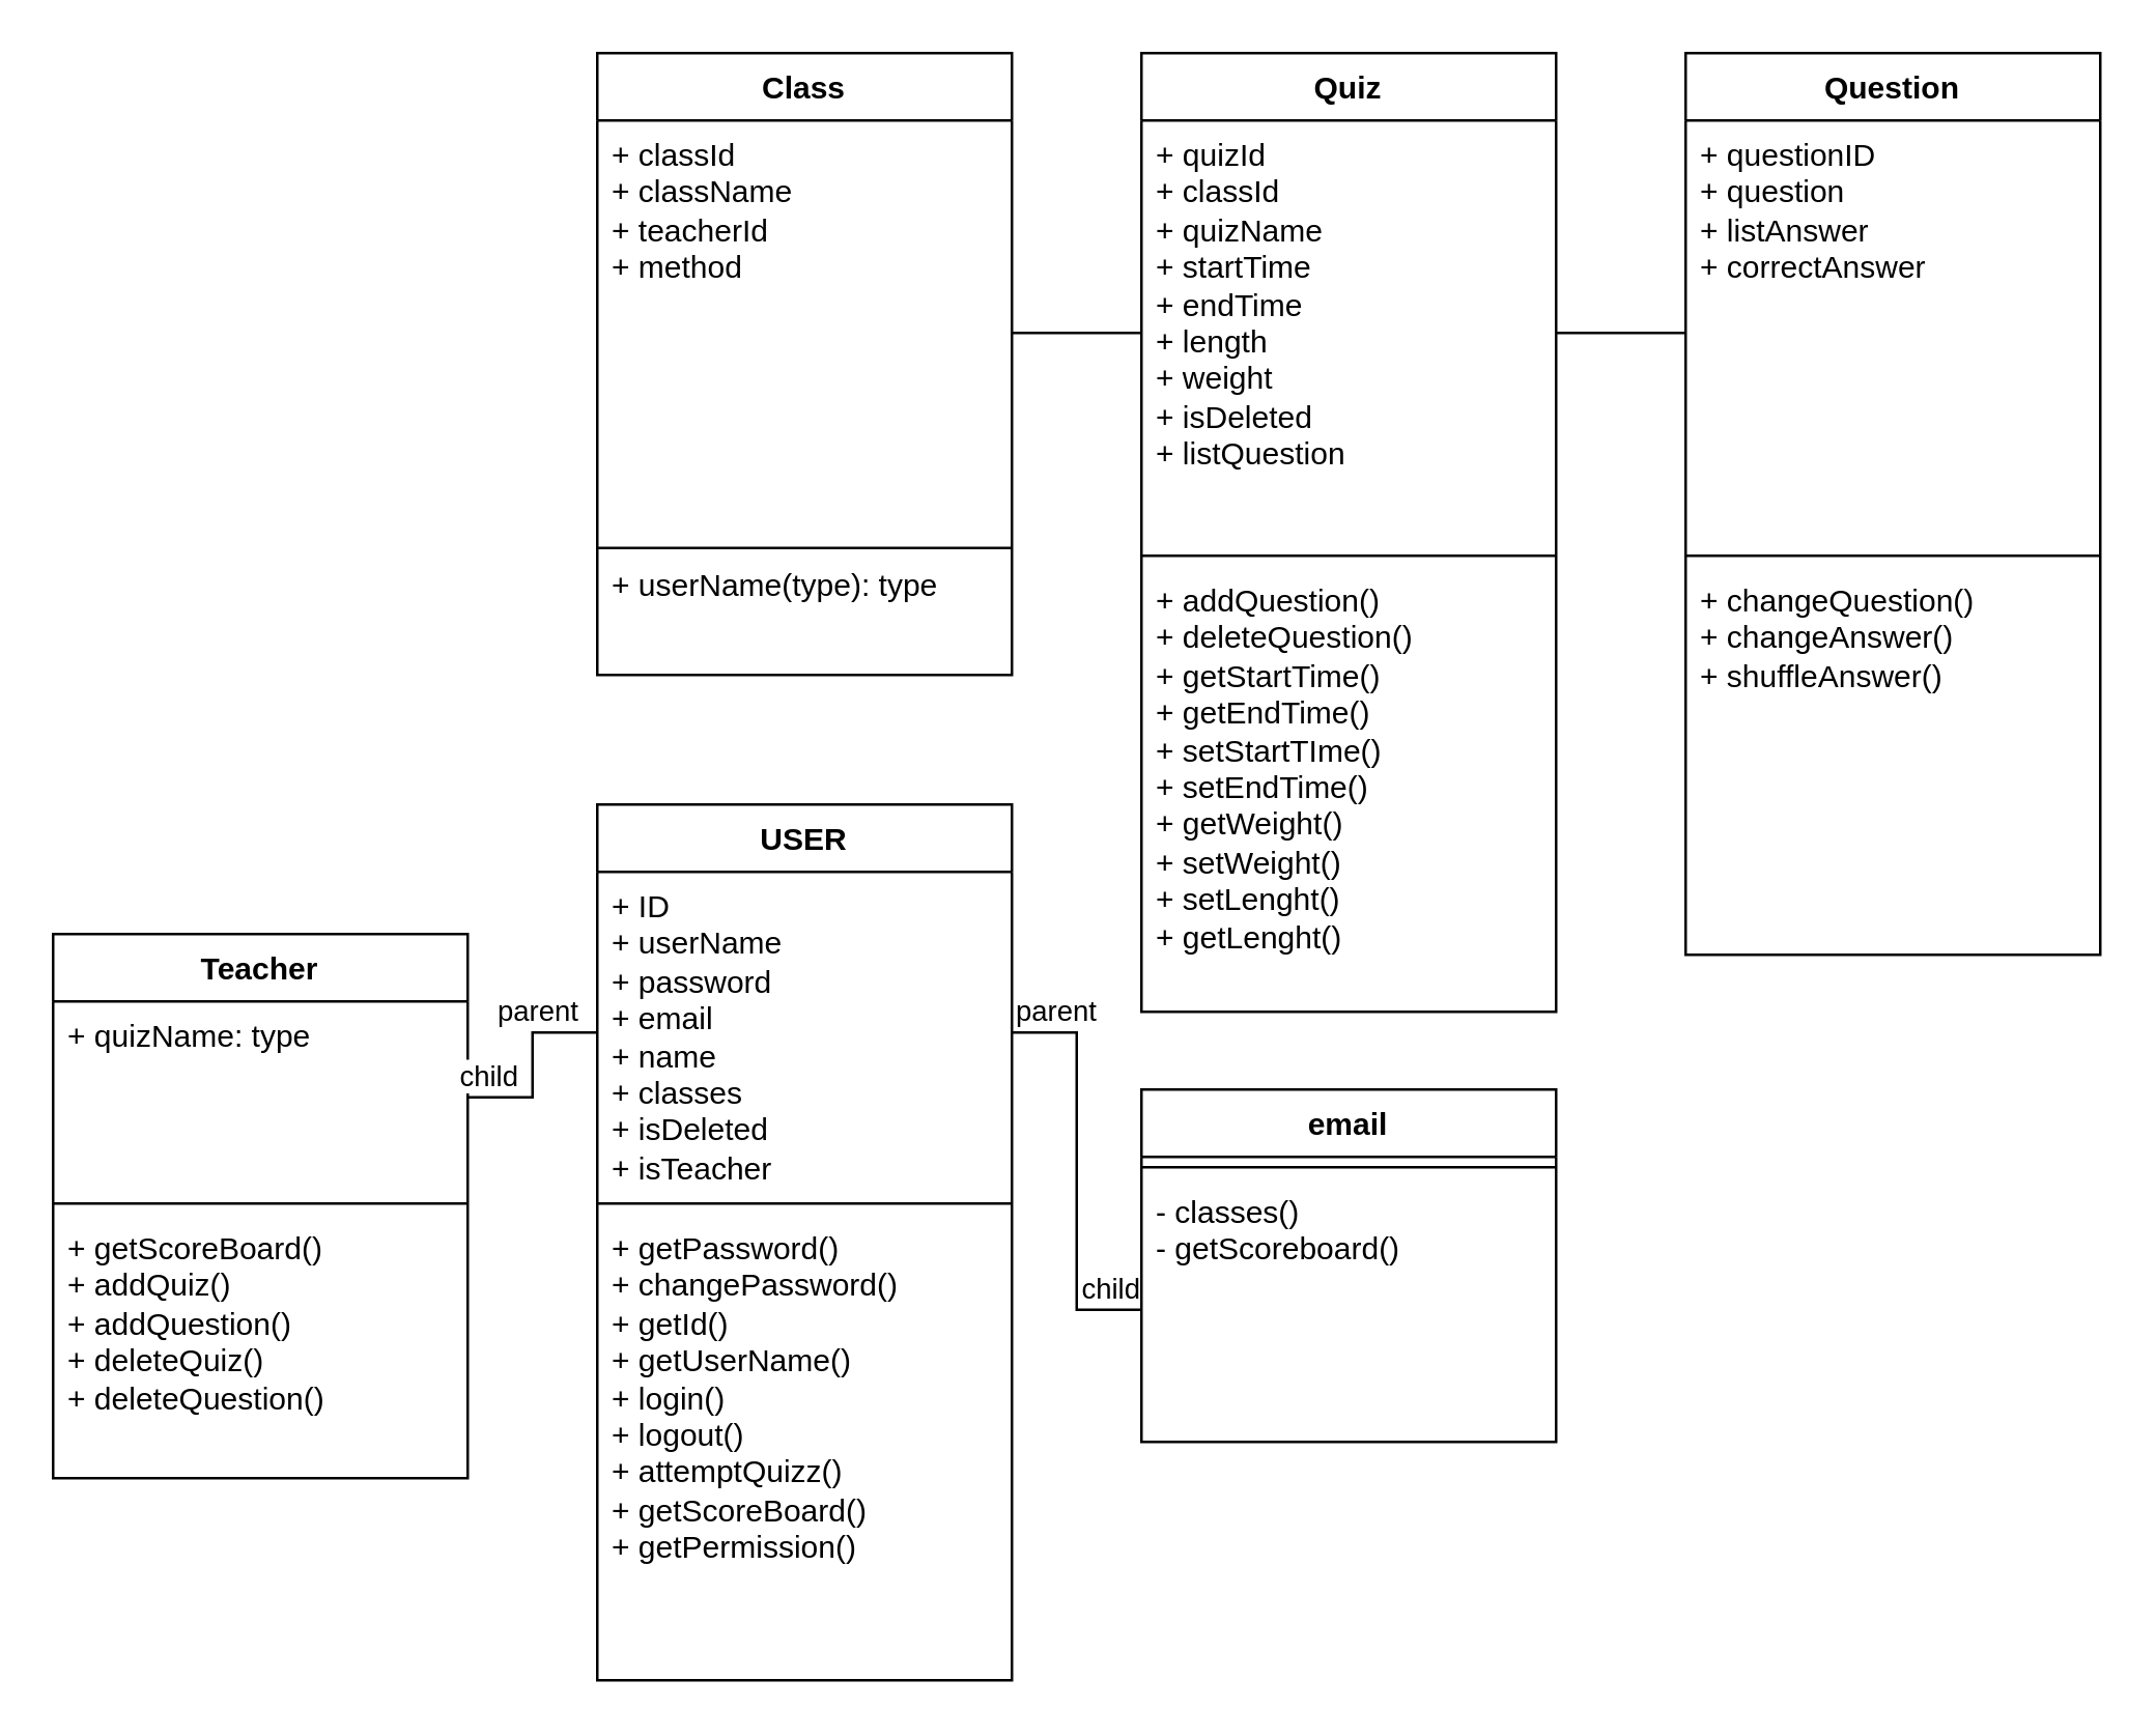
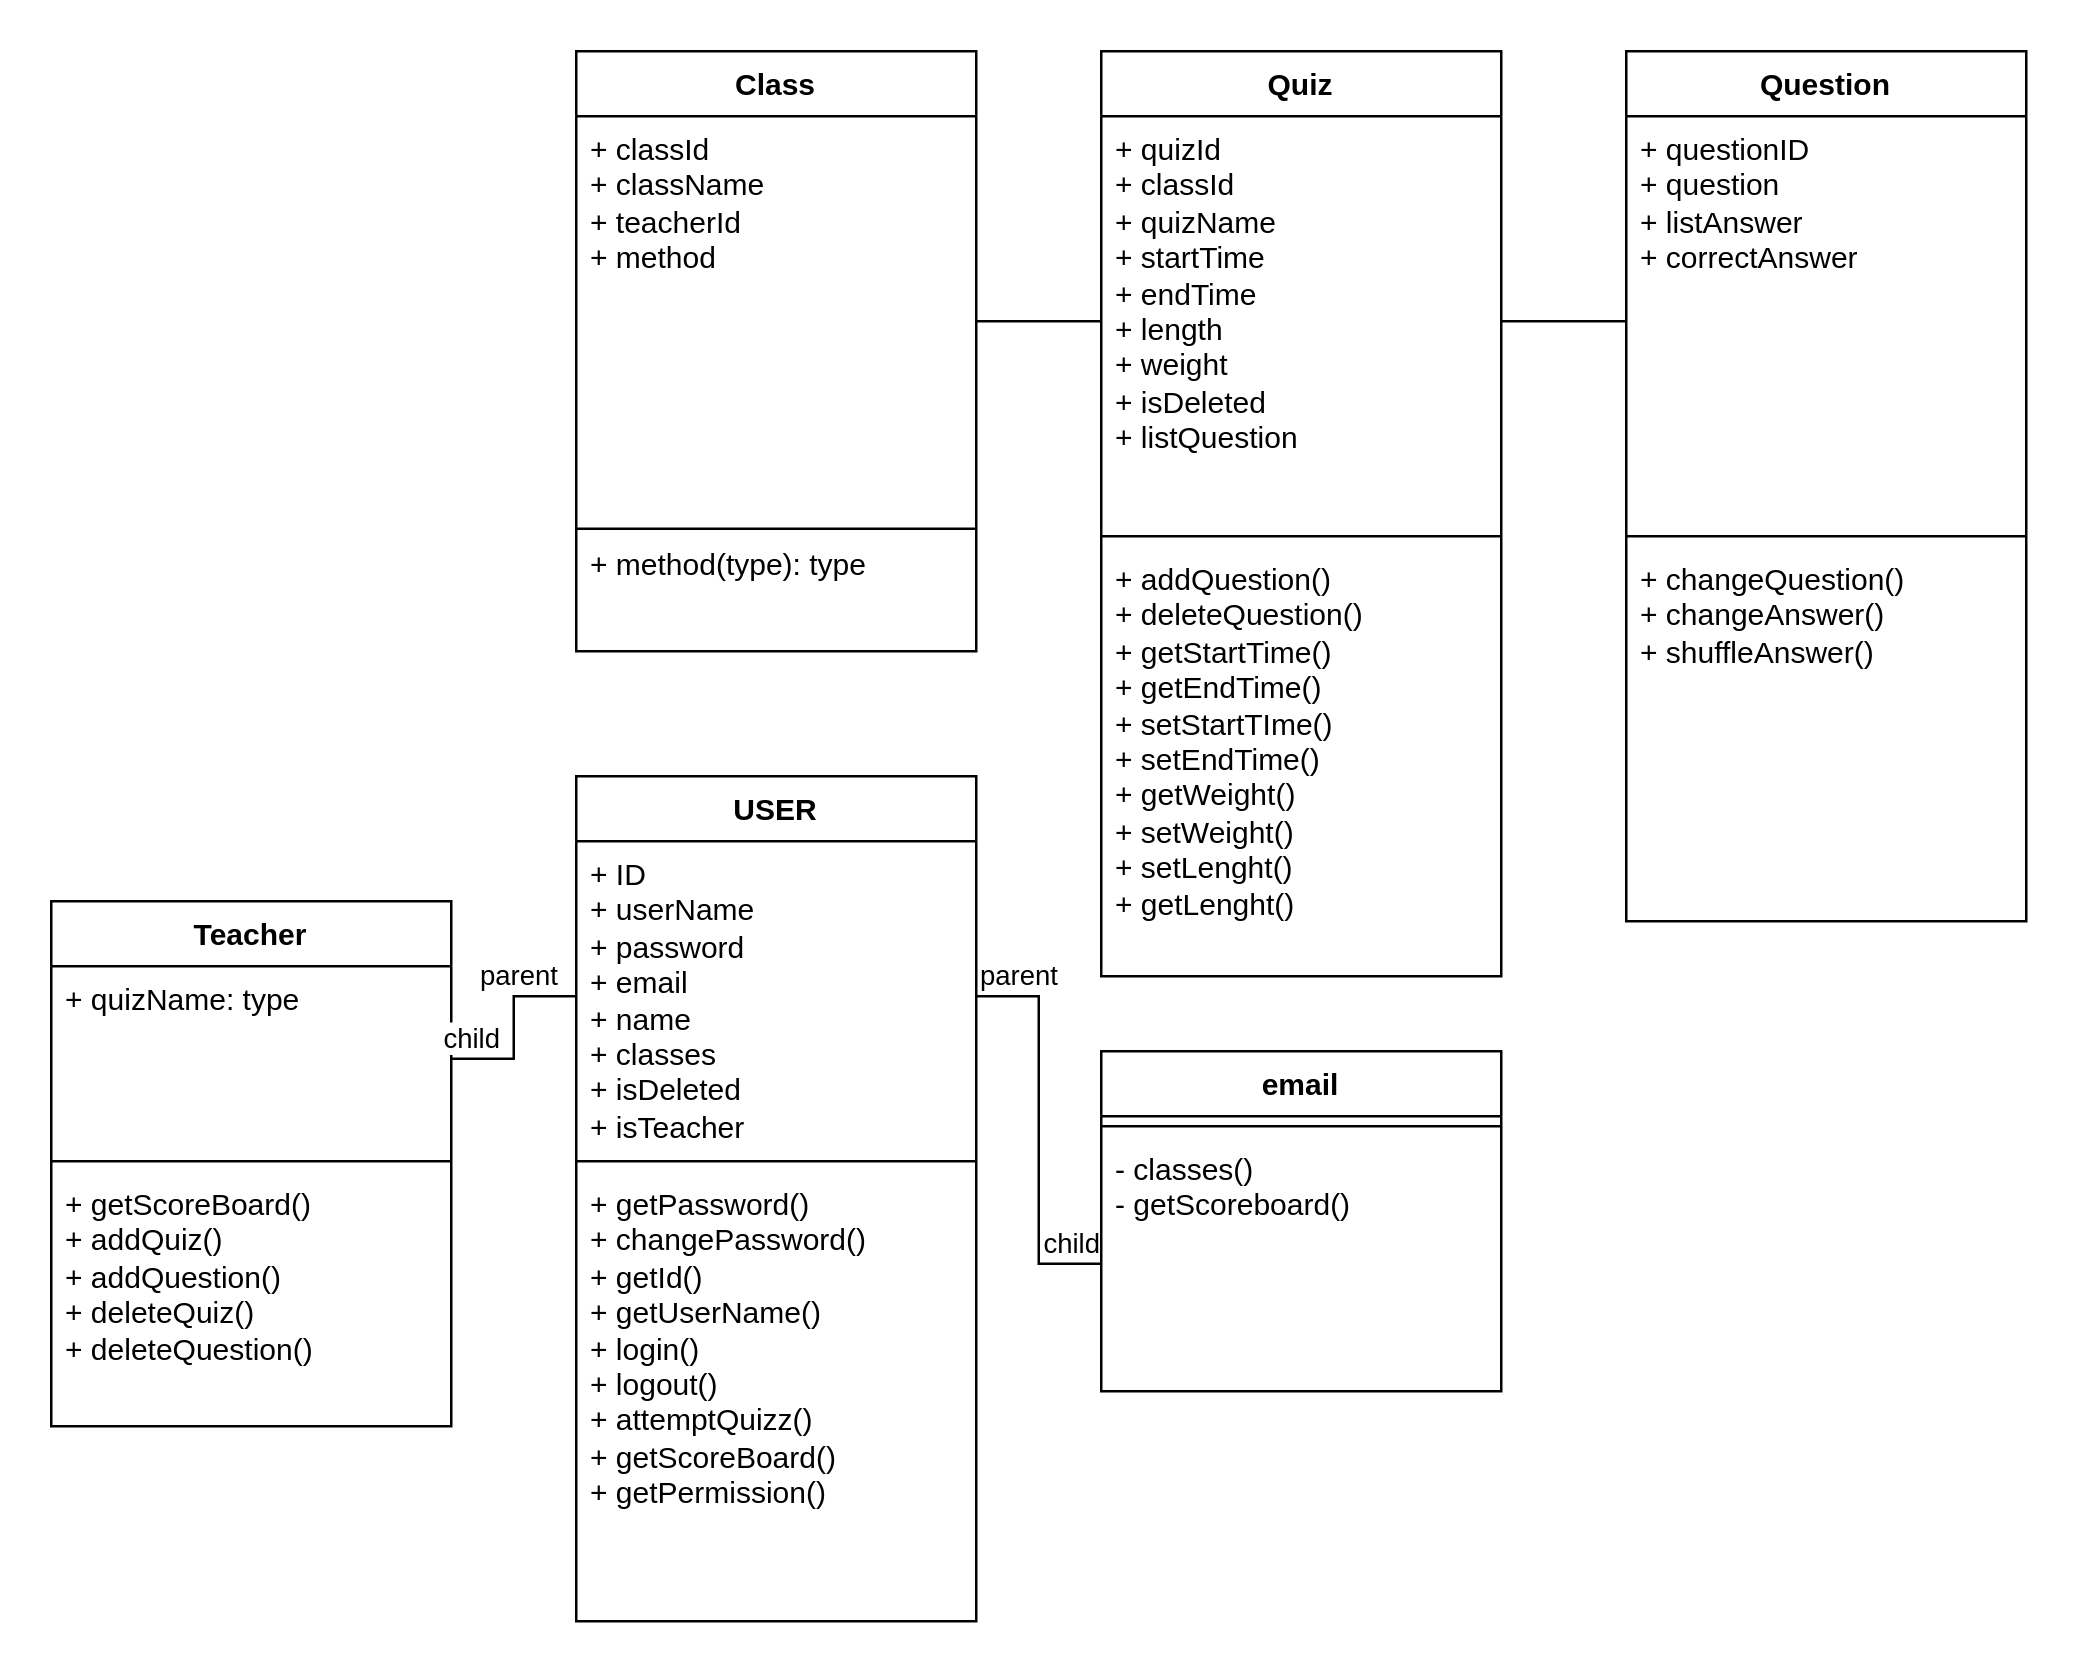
- <mxCell id="13" value="+ userName(type): type" style="text;strokeColor=none;fillColor=none;align=left;verticalAlign=top;spacingLeft=4;spacingRight=4;overflow=hidden;rotatable=0;points=[[0,0.5],[1,0.5]];portConstraint=eastwest;whiteSpace=wrap;html=1;" parent="10" vertex="1"><mxGeometry y="192" width="160" height="48" as="geometry" /></mxCell>
+ <mxCell id="13" value="+ method(type): type" style="text;strokeColor=none;fillColor=none;align=left;verticalAlign=top;spacingLeft=4;spacingRight=4;overflow=hidden;rotatable=0;points=[[0,0.5],[1,0.5]];portConstraint=eastwest;whiteSpace=wrap;html=1;" parent="10" vertex="1"><mxGeometry y="192" width="160" height="48" as="geometry" /></mxCell>
